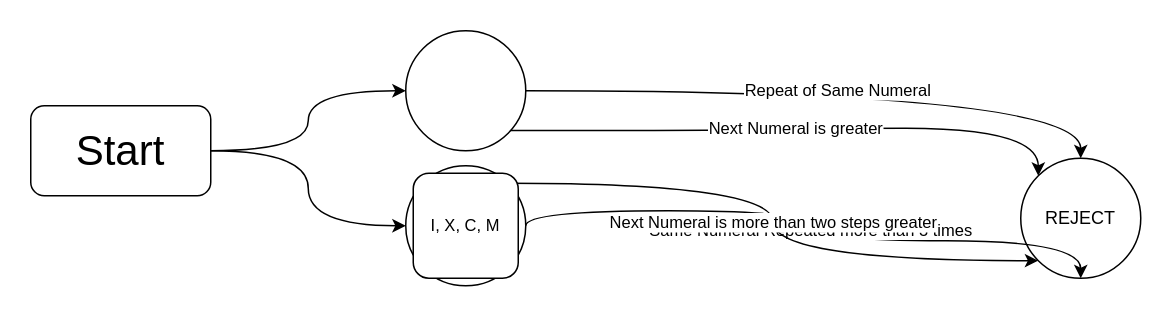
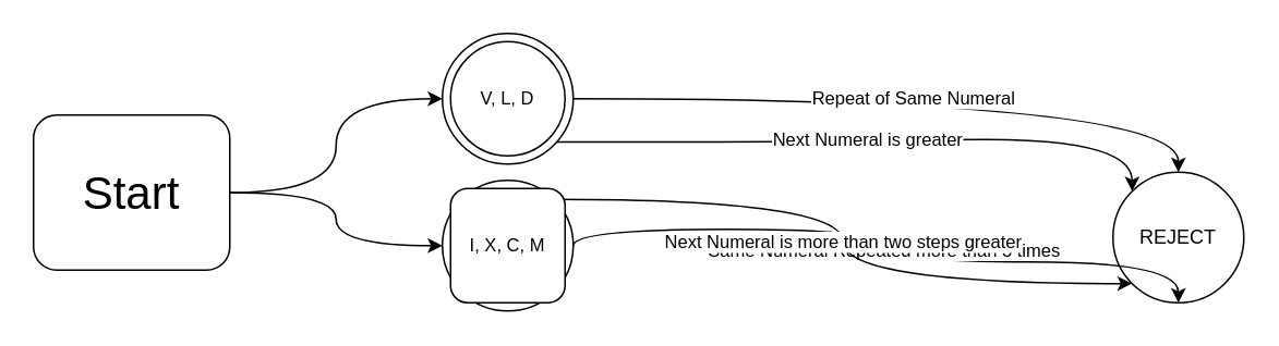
+ <mxCell id="11" value="V, L, D" style="ellipse;whiteSpace=wrap;html=1;aspect=fixed;fontFamily=Helvetica;fontSize=11;fontColor=default;labelBackgroundColor=default;" vertex="1" parent="1"><mxGeometry x="275" y="25" width="70" height="70" as="geometry" /></mxCell>
- <mxCell id="4" value="&lt;font style=&quot;font-size: 28px;&quot;&gt;Start&lt;/font&gt;" style="rounded=1;whiteSpace=wrap;html=1;" vertex="1" parent="1"><mxGeometry x="20" y="70" width="120" height="60" as="geometry" /></mxCell>
+ <mxCell id="4" value="&lt;font style=&quot;font-size: 28px;&quot;&gt;Start&lt;/font&gt;" style="rounded=1;whiteSpace=wrap;html=1;" vertex="1" parent="1"><mxGeometry x="20" y="70" width="120" height="95" as="geometry" /></mxCell>
